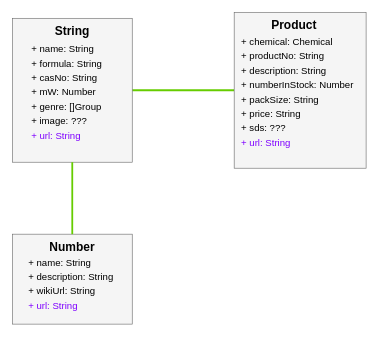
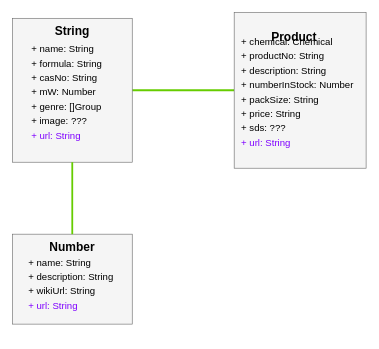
- <mxCell id="7" value="&lt;font size=&quot;1&quot; color=&quot;#000000&quot;&gt;&lt;b&gt;&lt;span style=&quot;font-size: 20px;&quot;&gt;Product&lt;/span&gt;&lt;/b&gt;&lt;/font&gt;" style="text;align=center;html=1;verticalAlign=middle;whiteSpace=wrap;rounded=0;" vertex="1" parent="1"><mxGeometry x="440" y="20" width="100" height="40" as="geometry" /></mxCell>
+ <mxCell id="7" value="&lt;font size=&quot;1&quot; color=&quot;#000000&quot;&gt;&lt;b&gt;&lt;span style=&quot;font-size: 20px;&quot;&gt;Product&lt;/span&gt;&lt;/b&gt;&lt;/font&gt;" style="text;align=center;html=1;verticalAlign=middle;whiteSpace=wrap;rounded=0;" vertex="1" parent="1"><mxGeometry x="440" y="40" width="100" height="40" as="geometry" /></mxCell>
